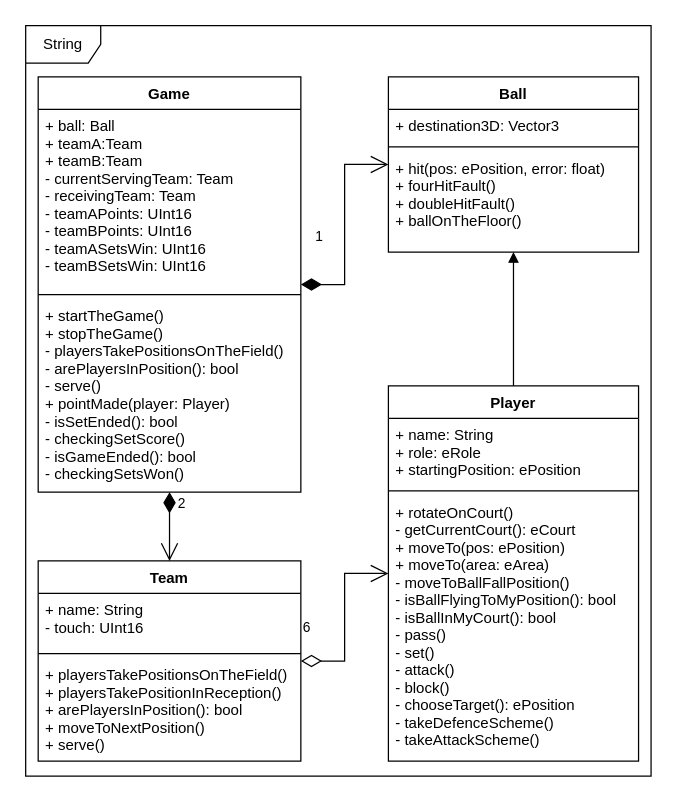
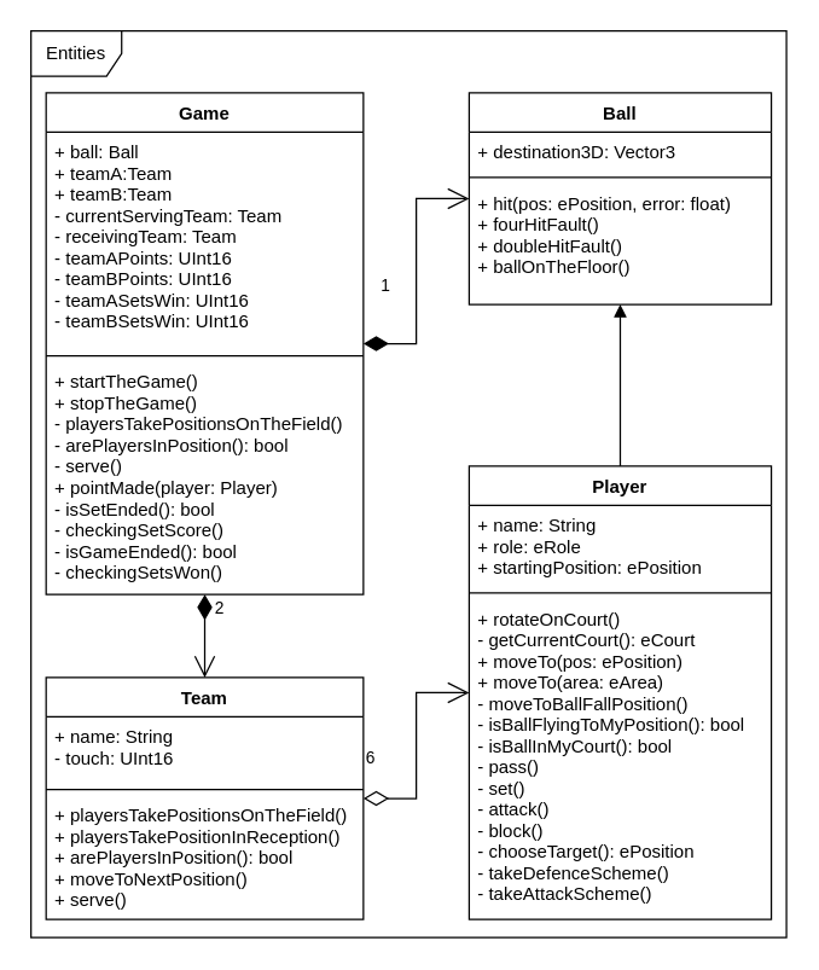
- <mxCell id="23" value="String" style="shape=umlFrame;whiteSpace=wrap;html=1;" vertex="1" parent="1"><mxGeometry x="20" y="20" width="500" height="600" as="geometry" /></mxCell>
+ <mxCell id="23" value="Entities" style="shape=umlFrame;whiteSpace=wrap;html=1;" vertex="1" parent="1"><mxGeometry x="20" y="20" width="500" height="600" as="geometry" /></mxCell>
